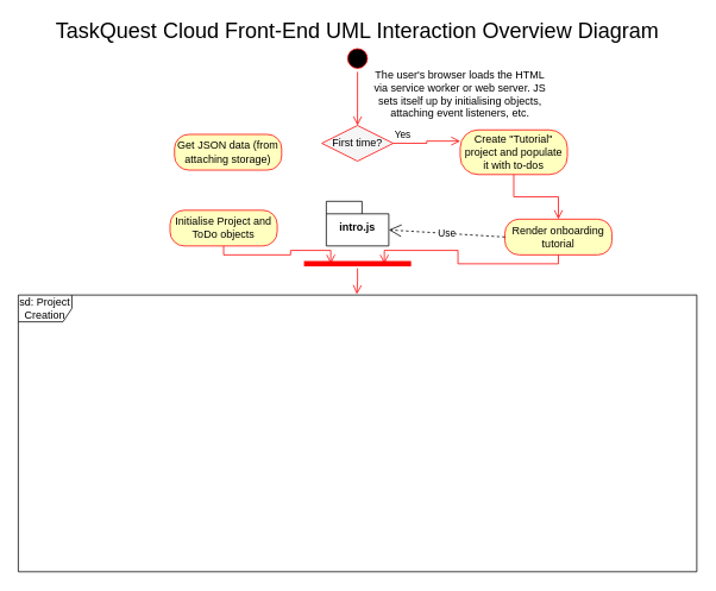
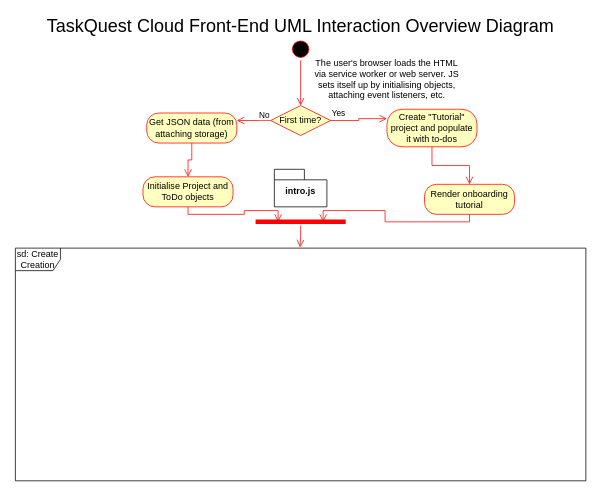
+ <mxCell id="18" value="No" style="edgeStyle=orthogonalEdgeStyle;html=1;align=left;verticalAlign=top;endArrow=open;endSize=8;strokeColor=#ff0000;rounded=0;entryX=1;entryY=0.25;entryDx=0;entryDy=0;" edge="1" source="16" parent="1" target="12"><mxGeometry x="-0.231" y="-20" relative="1" as="geometry"><mxPoint x="300" y="440" as="targetPoint" /><mxPoint as="offset" /></mxGeometry></mxCell>
- <mxCell id="16" value="First time?" style="rhombus;whiteSpace=wrap;html=1;fontColor=#000000;fillColor=#f5f5f5;strokeColor=#ff0000;" vertex="1" parent="1"><mxGeometry x="360" y="140" width="80" height="40" as="geometry" /></mxCell>
+ <mxCell id="16" value="First time?" style="rhombus;whiteSpace=wrap;html=1;fontColor=#000000;fillColor=#ffffc0;strokeColor=#ff0000;" vertex="1" parent="1"><mxGeometry x="360" y="140" width="80" height="40" as="geometry" /></mxCell>
+ <mxCell id="13" value="" style="edgeStyle=orthogonalEdgeStyle;html=1;verticalAlign=bottom;endArrow=open;endSize=8;strokeColor=#ff0000;rounded=0;entryX=0.5;entryY=0;entryDx=0;entryDy=0;" edge="1" source="12" parent="1" target="14"><mxGeometry relative="1" as="geometry"><mxPoint x="125" y="255" as="targetPoint" /></mxGeometry></mxCell>
- <mxCell id="11" value="Use" style="endArrow=open;endSize=12;dashed=1;html=1;rounded=0;entryX=0;entryY=0;entryDx=70;entryDy=32;entryPerimeter=0;exitX=0;exitY=0.5;exitDx=0;exitDy=0;" edge="1" parent="1" source="8" target="10"><mxGeometry width="160" relative="1" as="geometry"><mxPoint x="405" y="290" as="sourcePoint" /><mxPoint x="565" y="290" as="targetPoint" /></mxGeometry></mxCell>
- <mxCell id="21" value="sd: Project Creation" style="shape=umlFrame;whiteSpace=wrap;html=1;pointerEvents=0;" vertex="1" parent="1"><mxGeometry x="20" y="330" width="760" height="310" as="geometry" /></mxCell>
+ <mxCell id="21" value="sd: Create Creation" style="shape=umlFrame;whiteSpace=wrap;html=1;pointerEvents=0;" vertex="1" parent="1"><mxGeometry x="20" y="330" width="760" height="310" as="geometry" /></mxCell>
